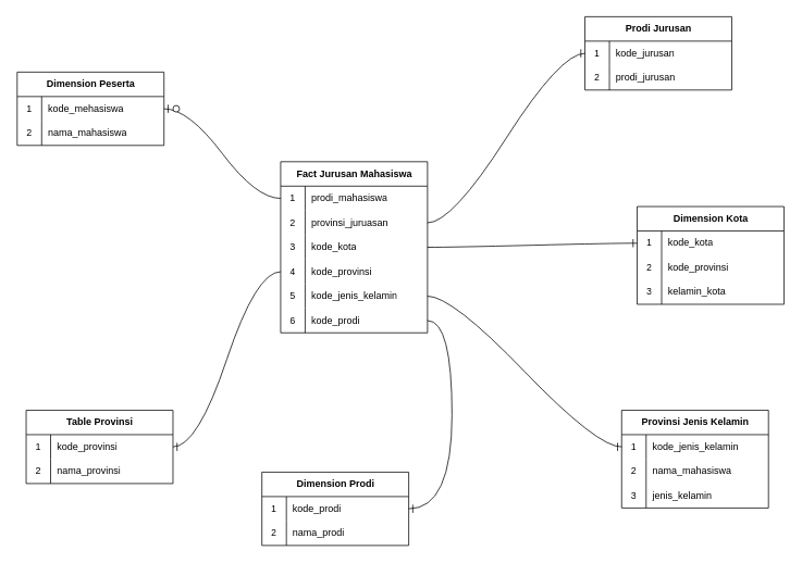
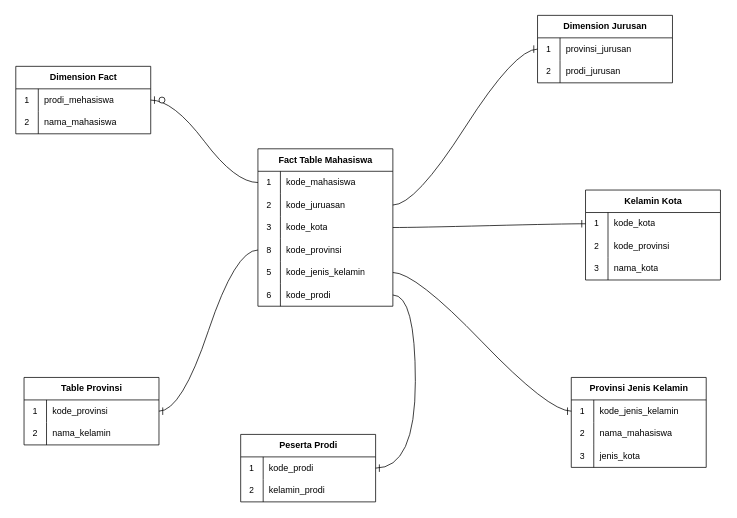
- <mxCell id="28" value="Prodi Jurusan" style="shape=table;startSize=30;container=1;collapsible=1;childLayout=tableLayout;fixedRows=1;rowLines=0;fontStyle=1;align=center;resizeLast=1;html=1;" vertex="1" parent="1"><mxGeometry x="716" y="20" width="180" height="90" as="geometry" /></mxCell>
+ <mxCell id="28" value="Dimension Jurusan" style="shape=table;startSize=30;container=1;collapsible=1;childLayout=tableLayout;fixedRows=1;rowLines=0;fontStyle=1;align=center;resizeLast=1;html=1;" vertex="1" parent="1"><mxGeometry x="716" y="20" width="180" height="90" as="geometry" /></mxCell>
- <mxCell id="31" value="kode_jurusan" style="shape=partialRectangle;connectable=0;fillColor=none;top=0;left=0;bottom=0;right=0;align=left;spacingLeft=6;overflow=hidden;whiteSpace=wrap;html=1;" vertex="1" parent="29"><mxGeometry x="30" width="150" height="30" as="geometry"><mxRectangle width="150" height="30" as="alternateBounds" /></mxGeometry></mxCell>
+ <mxCell id="31" value="provinsi_jurusan" style="shape=partialRectangle;connectable=0;fillColor=none;top=0;left=0;bottom=0;right=0;align=left;spacingLeft=6;overflow=hidden;whiteSpace=wrap;html=1;" vertex="1" parent="29"><mxGeometry x="30" width="150" height="30" as="geometry"><mxRectangle width="150" height="30" as="alternateBounds" /></mxGeometry></mxCell>
- <mxCell id="21" value="Dimension Peserta" style="shape=table;startSize=30;container=1;collapsible=1;childLayout=tableLayout;fixedRows=1;rowLines=0;fontStyle=1;align=center;resizeLast=1;html=1;" vertex="1" parent="1"><mxGeometry x="20" y="88" width="180" height="90" as="geometry" /></mxCell>
+ <mxCell id="21" value="Dimension Fact" style="shape=table;startSize=30;container=1;collapsible=1;childLayout=tableLayout;fixedRows=1;rowLines=0;fontStyle=1;align=center;resizeLast=1;html=1;" vertex="1" parent="1"><mxGeometry x="20" y="88" width="180" height="90" as="geometry" /></mxCell>
- <mxCell id="24" value="kode_mehasiswa" style="shape=partialRectangle;connectable=0;fillColor=none;top=0;left=0;bottom=0;right=0;align=left;spacingLeft=6;overflow=hidden;whiteSpace=wrap;html=1;" vertex="1" parent="22"><mxGeometry x="30" width="150" height="30" as="geometry"><mxRectangle width="150" height="30" as="alternateBounds" /></mxGeometry></mxCell>
+ <mxCell id="24" value="prodi_mehasiswa" style="shape=partialRectangle;connectable=0;fillColor=none;top=0;left=0;bottom=0;right=0;align=left;spacingLeft=6;overflow=hidden;whiteSpace=wrap;html=1;" vertex="1" parent="22"><mxGeometry x="30" width="150" height="30" as="geometry"><mxRectangle width="150" height="30" as="alternateBounds" /></mxGeometry></mxCell>
- <mxCell id="2" value="Fact Jurusan Mahasiswa" style="shape=table;startSize=30;container=1;collapsible=1;childLayout=tableLayout;fixedRows=1;rowLines=0;fontStyle=1;align=center;resizeLast=1;html=1;" vertex="1" parent="1"><mxGeometry x="343" y="198" width="180" height="210" as="geometry" /></mxCell>
+ <mxCell id="2" value="Fact Table Mahasiswa" style="shape=table;startSize=30;container=1;collapsible=1;childLayout=tableLayout;fixedRows=1;rowLines=0;fontStyle=1;align=center;resizeLast=1;html=1;" vertex="1" parent="1"><mxGeometry x="343" y="198" width="180" height="210" as="geometry" /></mxCell>
- <mxCell id="5" value="prodi_mahasiswa" style="shape=partialRectangle;connectable=0;fillColor=none;top=0;left=0;bottom=0;right=0;align=left;spacingLeft=6;overflow=hidden;whiteSpace=wrap;html=1;" vertex="1" parent="3"><mxGeometry x="30" width="150" height="30" as="geometry"><mxRectangle width="150" height="30" as="alternateBounds" /></mxGeometry></mxCell>
+ <mxCell id="5" value="kode_mahasiswa" style="shape=partialRectangle;connectable=0;fillColor=none;top=0;left=0;bottom=0;right=0;align=left;spacingLeft=6;overflow=hidden;whiteSpace=wrap;html=1;" vertex="1" parent="3"><mxGeometry x="30" width="150" height="30" as="geometry"><mxRectangle width="150" height="30" as="alternateBounds" /></mxGeometry></mxCell>
- <mxCell id="35" value="Dimension Kota" style="shape=table;startSize=30;container=1;collapsible=1;childLayout=tableLayout;fixedRows=1;rowLines=0;fontStyle=1;align=center;resizeLast=1;html=1;" vertex="1" parent="1"><mxGeometry x="780" y="253" width="180" height="120" as="geometry" /></mxCell>
+ <mxCell id="35" value="Kelamin Kota" style="shape=table;startSize=30;container=1;collapsible=1;childLayout=tableLayout;fixedRows=1;rowLines=0;fontStyle=1;align=center;resizeLast=1;html=1;" vertex="1" parent="1"><mxGeometry x="780" y="253" width="180" height="120" as="geometry" /></mxCell>
- <mxCell id="8" value="provinsi_juruasan" style="shape=partialRectangle;connectable=0;fillColor=none;top=0;left=0;bottom=0;right=0;align=left;spacingLeft=6;overflow=hidden;whiteSpace=wrap;html=1;" vertex="1" parent="6"><mxGeometry x="30" width="150" height="30" as="geometry"><mxRectangle width="150" height="30" as="alternateBounds" /></mxGeometry></mxCell>
+ <mxCell id="8" value="kode_juruasan" style="shape=partialRectangle;connectable=0;fillColor=none;top=0;left=0;bottom=0;right=0;align=left;spacingLeft=6;overflow=hidden;whiteSpace=wrap;html=1;" vertex="1" parent="6"><mxGeometry x="30" width="150" height="30" as="geometry"><mxRectangle width="150" height="30" as="alternateBounds" /></mxGeometry></mxCell>
- <mxCell id="13" value="4" style="shape=partialRectangle;connectable=0;fillColor=none;top=0;left=0;bottom=0;right=0;editable=1;overflow=hidden;whiteSpace=wrap;html=1;" vertex="1" parent="12"><mxGeometry width="30" height="30" as="geometry"><mxRectangle width="30" height="30" as="alternateBounds" /></mxGeometry></mxCell>
+ <mxCell id="13" value="8" style="shape=partialRectangle;connectable=0;fillColor=none;top=0;left=0;bottom=0;right=0;editable=1;overflow=hidden;whiteSpace=wrap;html=1;" vertex="1" parent="12"><mxGeometry width="30" height="30" as="geometry"><mxRectangle width="30" height="30" as="alternateBounds" /></mxGeometry></mxCell>
- <mxCell id="44" value="kelamin_kota" style="shape=partialRectangle;connectable=0;fillColor=none;top=0;left=0;bottom=0;right=0;align=left;spacingLeft=6;overflow=hidden;whiteSpace=wrap;html=1;" vertex="1" parent="42"><mxGeometry x="30" width="150" height="30" as="geometry"><mxRectangle width="150" height="30" as="alternateBounds" /></mxGeometry></mxCell>
+ <mxCell id="44" value="nama_kota" style="shape=partialRectangle;connectable=0;fillColor=none;top=0;left=0;bottom=0;right=0;align=left;spacingLeft=6;overflow=hidden;whiteSpace=wrap;html=1;" vertex="1" parent="42"><mxGeometry x="30" width="150" height="30" as="geometry"><mxRectangle width="150" height="30" as="alternateBounds" /></mxGeometry></mxCell>
- <mxCell id="51" value="nama_provinsi" style="shape=partialRectangle;connectable=0;fillColor=none;top=0;left=0;bottom=0;right=0;align=left;spacingLeft=6;overflow=hidden;whiteSpace=wrap;html=1;" vertex="1" parent="49"><mxGeometry x="30" width="150" height="30" as="geometry"><mxRectangle width="150" height="30" as="alternateBounds" /></mxGeometry></mxCell>
+ <mxCell id="51" value="nama_kelamin" style="shape=partialRectangle;connectable=0;fillColor=none;top=0;left=0;bottom=0;right=0;align=left;spacingLeft=6;overflow=hidden;whiteSpace=wrap;html=1;" vertex="1" parent="49"><mxGeometry x="30" width="150" height="30" as="geometry"><mxRectangle width="150" height="30" as="alternateBounds" /></mxGeometry></mxCell>
- <mxCell id="62" value="Dimension Prodi" style="shape=table;startSize=30;container=1;collapsible=1;childLayout=tableLayout;fixedRows=1;rowLines=0;fontStyle=1;align=center;resizeLast=1;html=1;" vertex="1" parent="1"><mxGeometry x="320" y="579" width="180" height="90" as="geometry" /></mxCell>
+ <mxCell id="62" value="Peserta Prodi" style="shape=table;startSize=30;container=1;collapsible=1;childLayout=tableLayout;fixedRows=1;rowLines=0;fontStyle=1;align=center;resizeLast=1;html=1;" vertex="1" parent="1"><mxGeometry x="320" y="579" width="180" height="90" as="geometry" /></mxCell>
- <mxCell id="61" value="jenis_kelamin" style="shape=partialRectangle;connectable=0;fillColor=none;top=0;left=0;bottom=0;right=0;align=left;spacingLeft=6;overflow=hidden;whiteSpace=wrap;html=1;" vertex="1" parent="59"><mxGeometry x="30" width="150" height="30" as="geometry"><mxRectangle width="150" height="30" as="alternateBounds" /></mxGeometry></mxCell>
+ <mxCell id="61" value="jenis_kota" style="shape=partialRectangle;connectable=0;fillColor=none;top=0;left=0;bottom=0;right=0;align=left;spacingLeft=6;overflow=hidden;whiteSpace=wrap;html=1;" vertex="1" parent="59"><mxGeometry x="30" width="150" height="30" as="geometry"><mxRectangle width="150" height="30" as="alternateBounds" /></mxGeometry></mxCell>
- <mxCell id="68" value="nama_prodi" style="shape=partialRectangle;connectable=0;fillColor=none;top=0;left=0;bottom=0;right=0;align=left;spacingLeft=6;overflow=hidden;whiteSpace=wrap;html=1;" vertex="1" parent="66"><mxGeometry x="30" width="150" height="30" as="geometry"><mxRectangle width="150" height="30" as="alternateBounds" /></mxGeometry></mxCell>
+ <mxCell id="68" value="kelamin_prodi" style="shape=partialRectangle;connectable=0;fillColor=none;top=0;left=0;bottom=0;right=0;align=left;spacingLeft=6;overflow=hidden;whiteSpace=wrap;html=1;" vertex="1" parent="66"><mxGeometry x="30" width="150" height="30" as="geometry"><mxRectangle width="150" height="30" as="alternateBounds" /></mxGeometry></mxCell>
